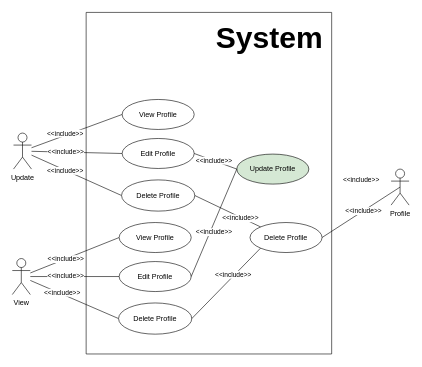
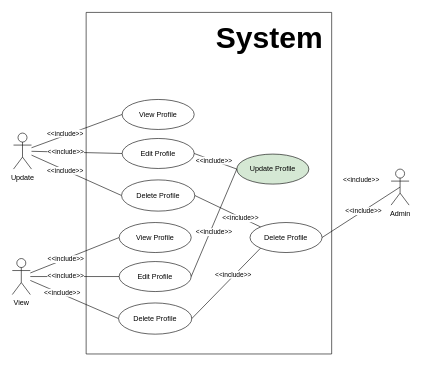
- <mxCell id="8" value="Profile" style="shape=umlActor;verticalLabelPosition=bottom;verticalAlign=top;html=1;" parent="1" vertex="1"><mxGeometry x="651" y="281" width="30" height="60" as="geometry" /></mxCell>
+ <mxCell id="8" value="Admin" style="shape=umlActor;verticalLabelPosition=bottom;verticalAlign=top;html=1;" parent="1" vertex="1"><mxGeometry x="651" y="281" width="30" height="60" as="geometry" /></mxCell>
